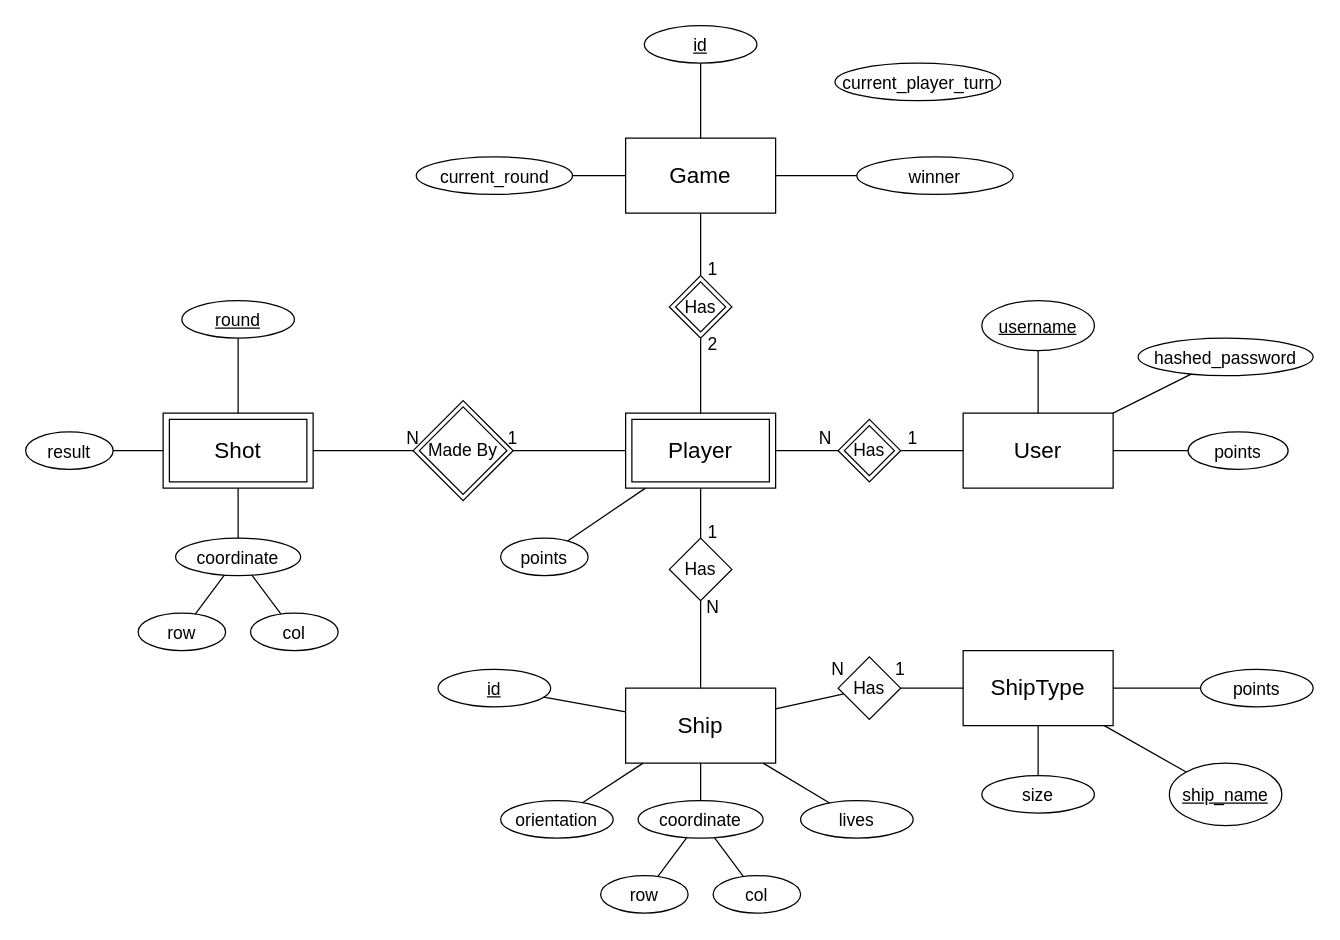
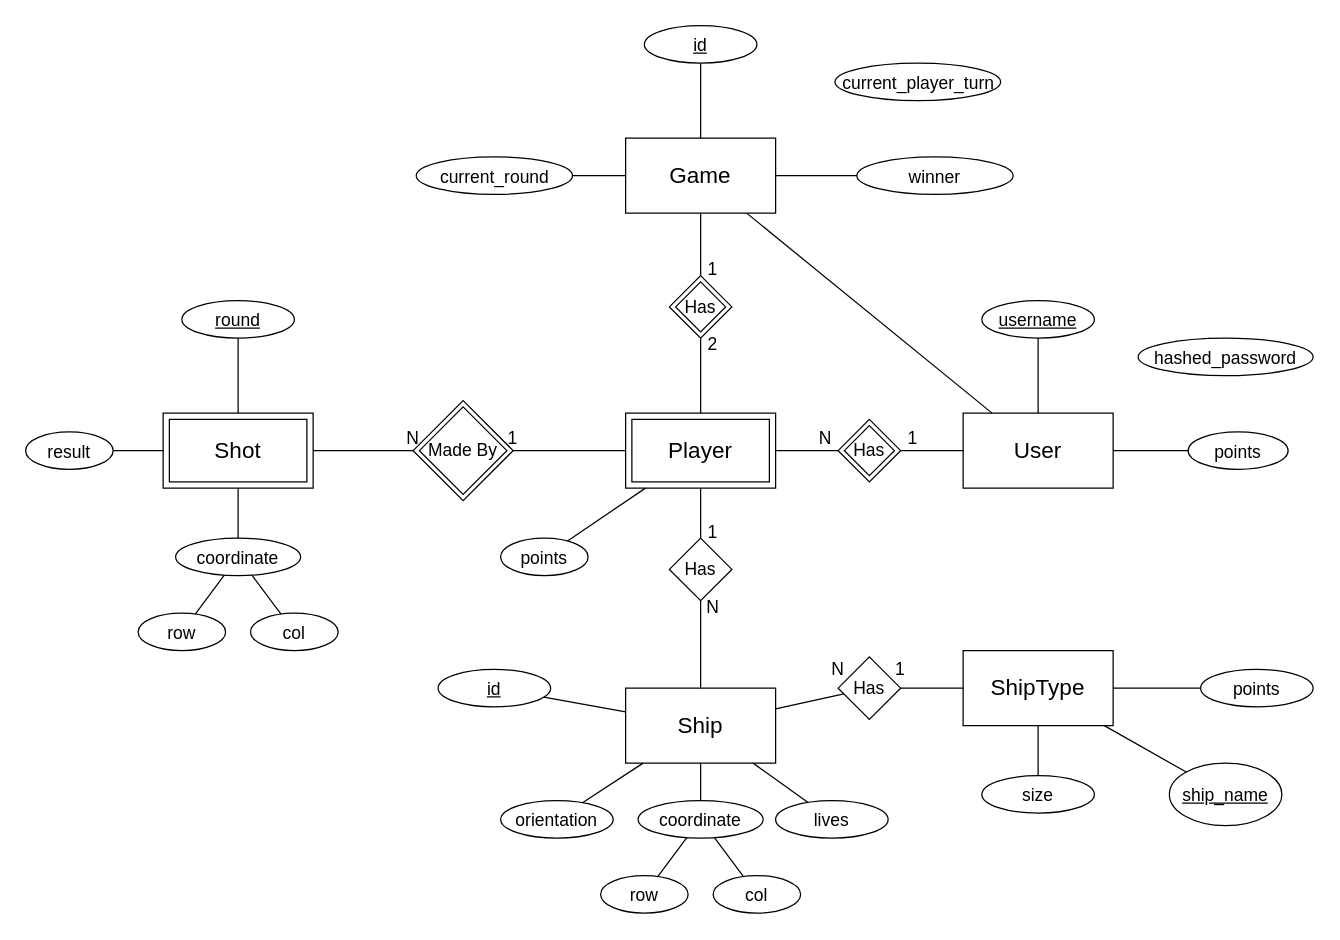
- <mxCell id="4" value="&lt;font style=&quot;font-size: 14px;&quot;&gt;&lt;u&gt;username&lt;/u&gt;&lt;/font&gt;" style="ellipse;whiteSpace=wrap;html=1;fontSize=18;" vertex="1" parent="1"><mxGeometry x="785" y="240" width="90" height="40" as="geometry" /></mxCell>
+ <mxCell id="4" value="&lt;font style=&quot;font-size: 14px;&quot;&gt;&lt;u&gt;username&lt;/u&gt;&lt;/font&gt;" style="ellipse;whiteSpace=wrap;html=1;fontSize=18;" vertex="1" parent="1"><mxGeometry x="785" y="240" width="90" height="30" as="geometry" /></mxCell>
- <mxCell id="9" value="" style="endArrow=none;html=1;rounded=0;fontSize=14;" edge="1" parent="1" source="3" target="5"><mxGeometry width="50" height="50" relative="1" as="geometry"><mxPoint x="780" y="368.361" as="sourcePoint" /><mxPoint x="699.862" y="366.172" as="targetPoint" /></mxGeometry></mxCell>
+ <mxCell id="9" value="" style="endArrow=none;html=1;rounded=0;fontSize=14;" edge="1" parent="1" source="3" target="16"><mxGeometry width="50" height="50" relative="1" as="geometry"><mxPoint x="780" y="368.361" as="sourcePoint" /><mxPoint x="699.862" y="366.172" as="targetPoint" /></mxGeometry></mxCell>
- <mxCell id="49" value="&lt;span style=&quot;font-size: 14px;&quot;&gt;lives&lt;/span&gt;" style="ellipse;whiteSpace=wrap;html=1;fontSize=18;" vertex="1" parent="1"><mxGeometry x="640" y="640" width="90" height="30" as="geometry" /></mxCell>
+ <mxCell id="49" value="&lt;span style=&quot;font-size: 14px;&quot;&gt;lives&lt;/span&gt;" style="ellipse;whiteSpace=wrap;html=1;fontSize=18;" vertex="1" parent="1"><mxGeometry x="620" y="640" width="90" height="30" as="geometry" /></mxCell>
